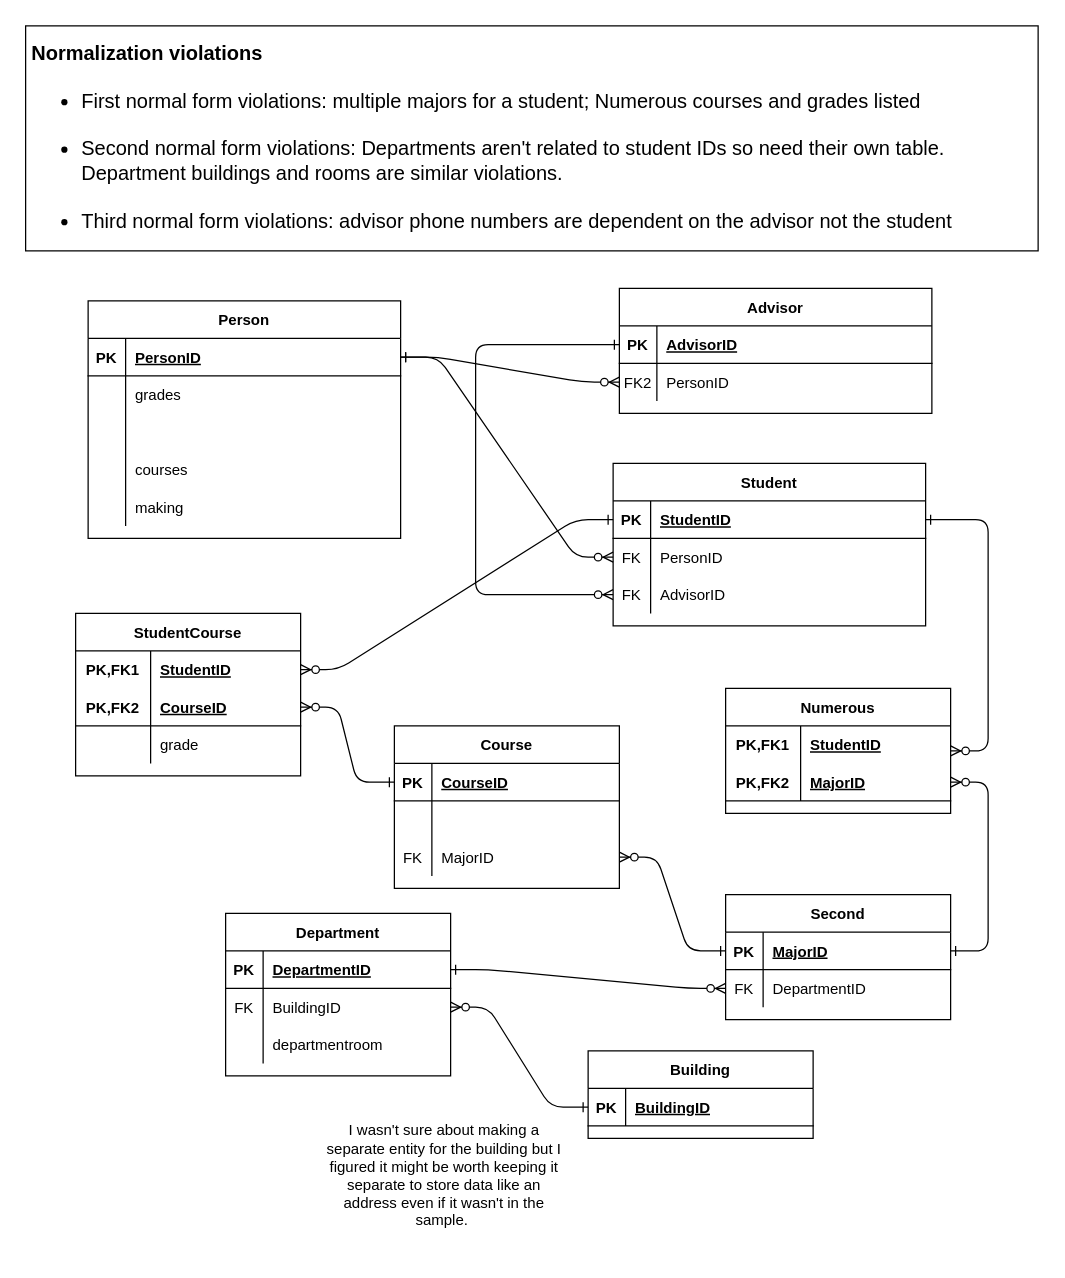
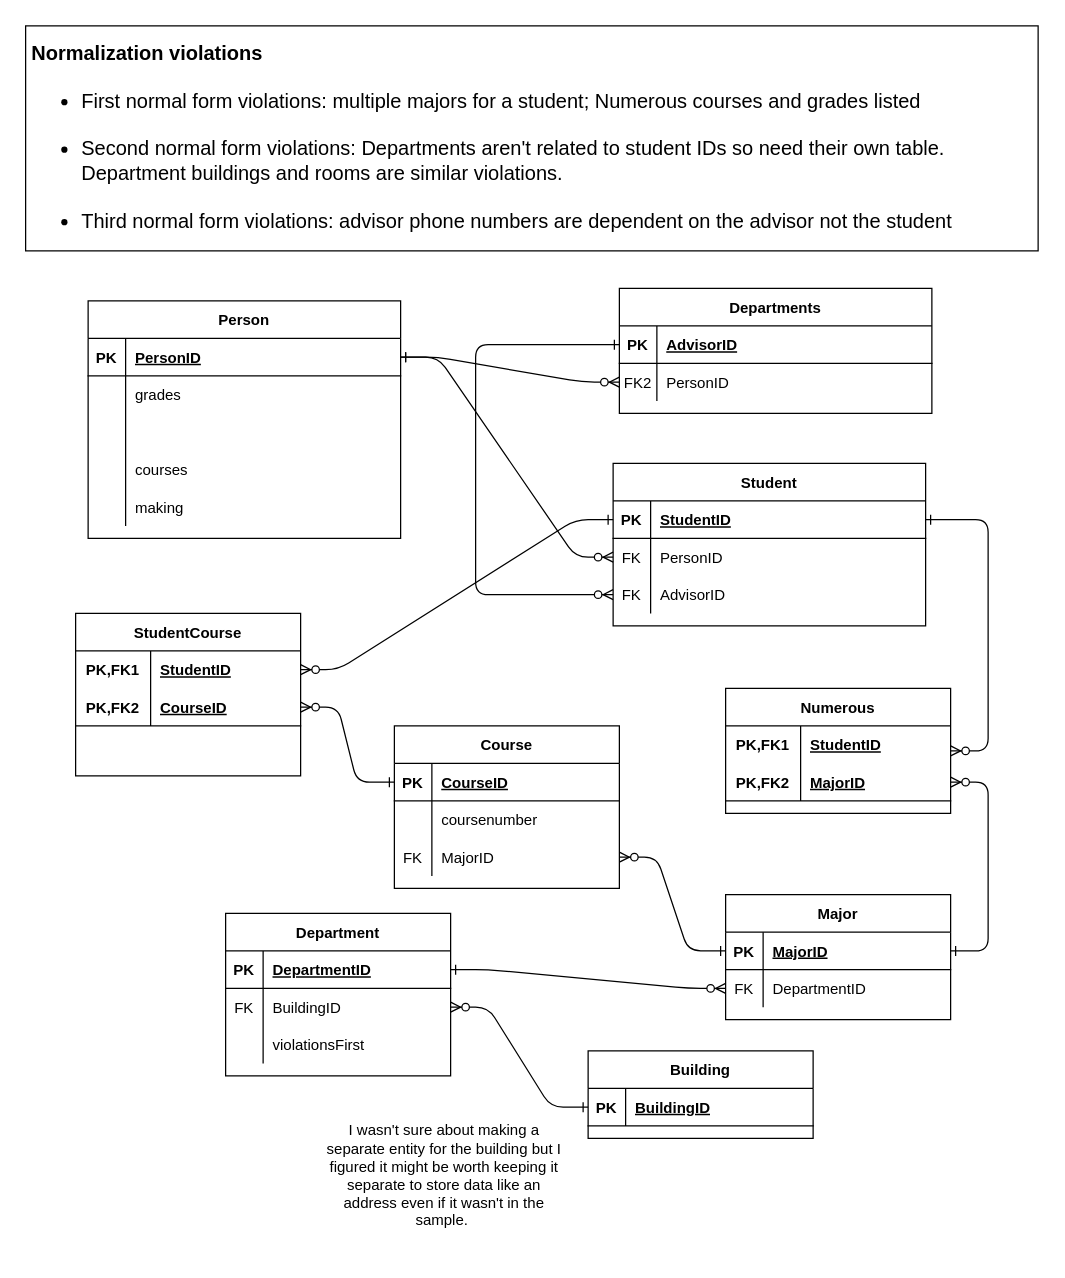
- <mxCell id="54" value="Advisor" style="shape=table;startSize=30;container=1;collapsible=1;childLayout=tableLayout;fixedRows=1;rowLines=0;fontStyle=1;align=center;resizeLast=1;" parent="1" vertex="1"><mxGeometry x="495" y="230" width="250" height="100" as="geometry" /></mxCell>
+ <mxCell id="54" value="Departments" style="shape=table;startSize=30;container=1;collapsible=1;childLayout=tableLayout;fixedRows=1;rowLines=0;fontStyle=1;align=center;resizeLast=1;" parent="1" vertex="1"><mxGeometry x="495" y="230" width="250" height="100" as="geometry" /></mxCell>
- <mxCell id="22" value="grade" style="shape=partialRectangle;connectable=0;fillColor=none;top=0;left=0;bottom=0;right=0;align=left;spacingLeft=6;overflow=hidden;" parent="20" vertex="1"><mxGeometry x="60" width="120" height="30" as="geometry" /></mxCell>
+ <mxCell id="29" value="coursenumber" style="shape=partialRectangle;connectable=0;fillColor=none;top=0;left=0;bottom=0;right=0;align=left;spacingLeft=6;overflow=hidden;" parent="27" vertex="1"><mxGeometry x="30" width="150" height="30" as="geometry" /></mxCell>
- <mxCell id="43" value="Second" style="shape=table;startSize=30;container=1;collapsible=1;childLayout=tableLayout;fixedRows=1;rowLines=0;fontStyle=1;align=center;resizeLast=1;strokeColor=#000000;" parent="1" vertex="1"><mxGeometry x="580" y="715" width="180" height="100" as="geometry" /></mxCell>
+ <mxCell id="43" value="Major" style="shape=table;startSize=30;container=1;collapsible=1;childLayout=tableLayout;fixedRows=1;rowLines=0;fontStyle=1;align=center;resizeLast=1;strokeColor=#000000;" parent="1" vertex="1"><mxGeometry x="580" y="715" width="180" height="100" as="geometry" /></mxCell>
- <mxCell id="42" value="departmentroom" style="shape=partialRectangle;connectable=0;fillColor=none;top=0;left=0;bottom=0;right=0;align=left;spacingLeft=6;overflow=hidden;" parent="40" vertex="1"><mxGeometry x="30" width="150" height="30" as="geometry" /></mxCell>
+ <mxCell id="42" value="violationsFirst" style="shape=partialRectangle;connectable=0;fillColor=none;top=0;left=0;bottom=0;right=0;align=left;spacingLeft=6;overflow=hidden;" parent="40" vertex="1"><mxGeometry x="30" width="150" height="30" as="geometry" /></mxCell>
